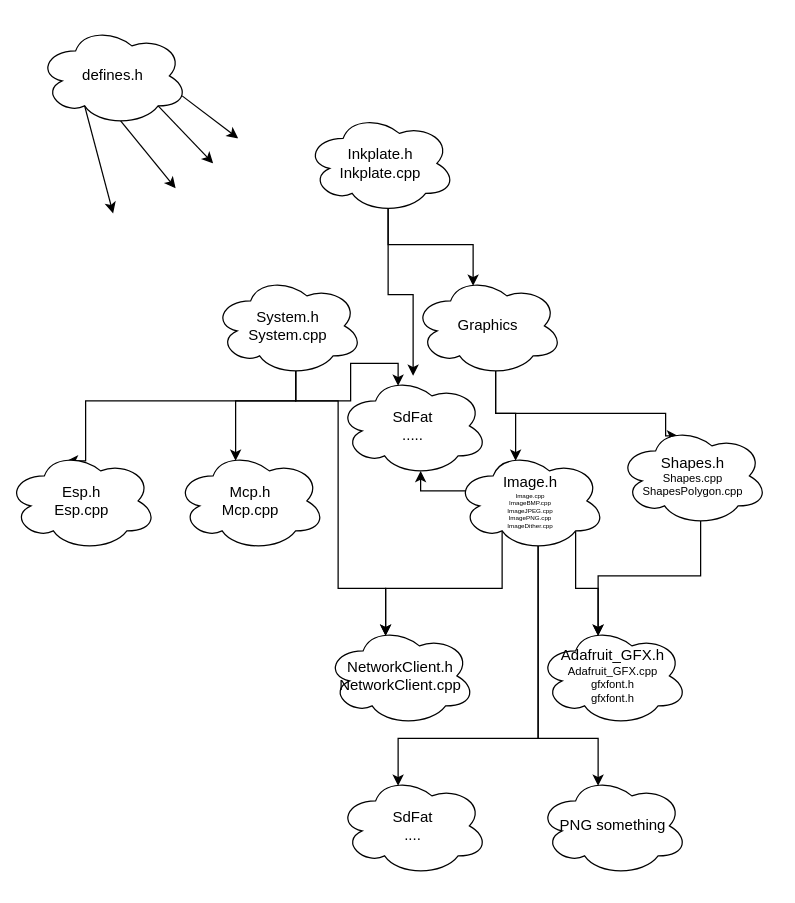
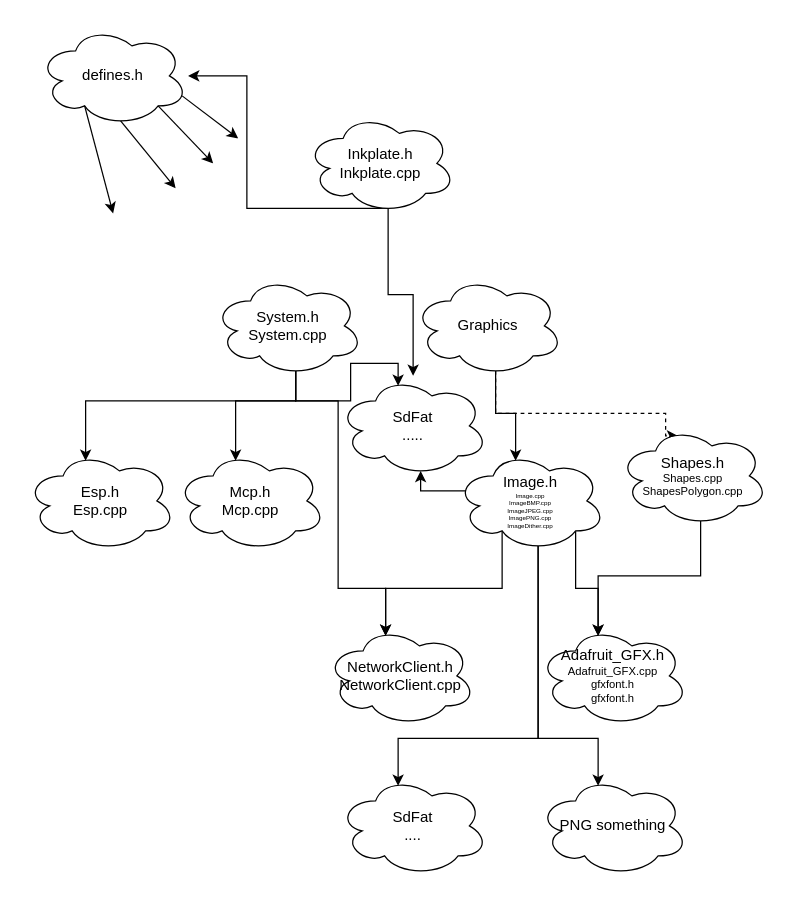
- <mxCell id="3" style="edgeStyle=orthogonalEdgeStyle;rounded=0;orthogonalLoop=1;jettySize=auto;html=1;exitX=0.55;exitY=0.95;exitDx=0;exitDy=0;exitPerimeter=0;entryX=0.4;entryY=0.1;entryDx=0;entryDy=0;entryPerimeter=0;" edge="1" parent="1" source="4" target="12"><mxGeometry relative="1" as="geometry" /></mxCell>
+ <mxCell id="3" style="edgeStyle=orthogonalEdgeStyle;rounded=0;orthogonalLoop=1;jettySize=auto;html=1;exitX=0.55;exitY=0.95;exitDx=0;exitDy=0;exitPerimeter=0;" edge="1" parent="1" source="4" target="28"><mxGeometry relative="1" as="geometry" /></mxCell>
- <mxCell id="11" style="edgeStyle=orthogonalEdgeStyle;rounded=0;orthogonalLoop=1;jettySize=auto;html=1;exitX=0.55;exitY=0.95;exitDx=0;exitDy=0;exitPerimeter=0;entryX=0.4;entryY=0.1;entryDx=0;entryDy=0;entryPerimeter=0;" edge="1" parent="1" source="12" target="17"><mxGeometry relative="1" as="geometry"><Array as="points"><mxPoint x="396" y="330" /><mxPoint x="532" y="330" /></Array></mxGeometry></mxCell>
+ <mxCell id="11" style="edgeStyle=orthogonalEdgeStyle;rounded=0;orthogonalLoop=1;jettySize=auto;html=1;exitX=0.55;exitY=0.95;exitDx=0;exitDy=0;exitPerimeter=0;entryX=0.4;entryY=0.1;entryDx=0;entryDy=0;entryPerimeter=0;dashed=1;" edge="1" parent="1" source="12" target="17"><mxGeometry relative="1" as="geometry"><Array as="points"><mxPoint x="396" y="330" /><mxPoint x="532" y="330" /></Array></mxGeometry></mxCell>
- <mxCell id="13" value="&lt;div&gt;Esp.h&lt;/div&gt;&lt;div&gt;Esp.cpp&lt;br&gt;&lt;/div&gt;" style="ellipse;shape=cloud;whiteSpace=wrap;html=1;" vertex="1" parent="1"><mxGeometry x="5" y="360" width="120" height="80" as="geometry" /></mxCell>
+ <mxCell id="13" value="&lt;div&gt;Esp.h&lt;/div&gt;&lt;div&gt;Esp.cpp&lt;br&gt;&lt;/div&gt;" style="ellipse;shape=cloud;whiteSpace=wrap;html=1;" vertex="1" parent="1"><mxGeometry x="20" y="360" width="120" height="80" as="geometry" /></mxCell>
